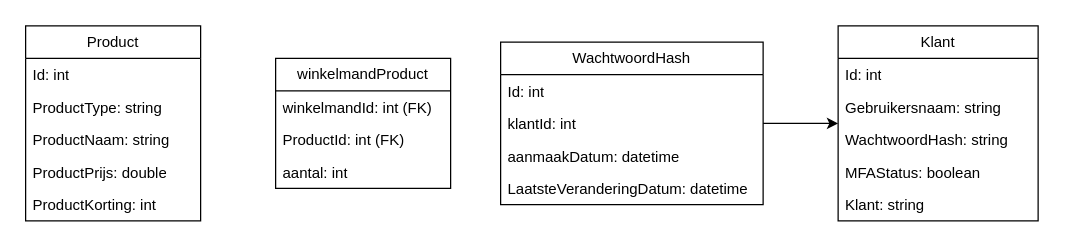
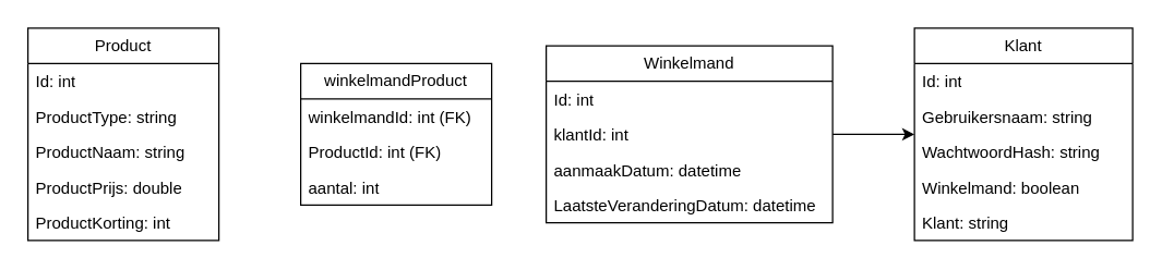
- <mxCell id="8" value="WachtwoordHash" style="swimlane;fontStyle=0;childLayout=stackLayout;horizontal=1;startSize=26;fillColor=none;horizontalStack=0;resizeParent=1;resizeParentMax=0;resizeLast=0;collapsible=1;marginBottom=0;whiteSpace=wrap;html=1;" vertex="1" parent="1"><mxGeometry x="400" y="33" width="210" height="130" as="geometry" /></mxCell>
+ <mxCell id="8" value="Winkelmand" style="swimlane;fontStyle=0;childLayout=stackLayout;horizontal=1;startSize=26;fillColor=none;horizontalStack=0;resizeParent=1;resizeParentMax=0;resizeLast=0;collapsible=1;marginBottom=0;whiteSpace=wrap;html=1;" vertex="1" parent="1"><mxGeometry x="400" y="33" width="210" height="130" as="geometry" /></mxCell>
- <mxCell id="6" value="MFAStatus: boolean" style="text;strokeColor=none;fillColor=none;align=left;verticalAlign=top;spacingLeft=4;spacingRight=4;overflow=hidden;rotatable=0;points=[[0,0.5],[1,0.5]];portConstraint=eastwest;whiteSpace=wrap;html=1;" vertex="1" parent="2"><mxGeometry y="104" width="160" height="26" as="geometry" /></mxCell>
+ <mxCell id="6" value="Winkelmand: boolean" style="text;strokeColor=none;fillColor=none;align=left;verticalAlign=top;spacingLeft=4;spacingRight=4;overflow=hidden;rotatable=0;points=[[0,0.5],[1,0.5]];portConstraint=eastwest;whiteSpace=wrap;html=1;" vertex="1" parent="2"><mxGeometry y="104" width="160" height="26" as="geometry" /></mxCell>
